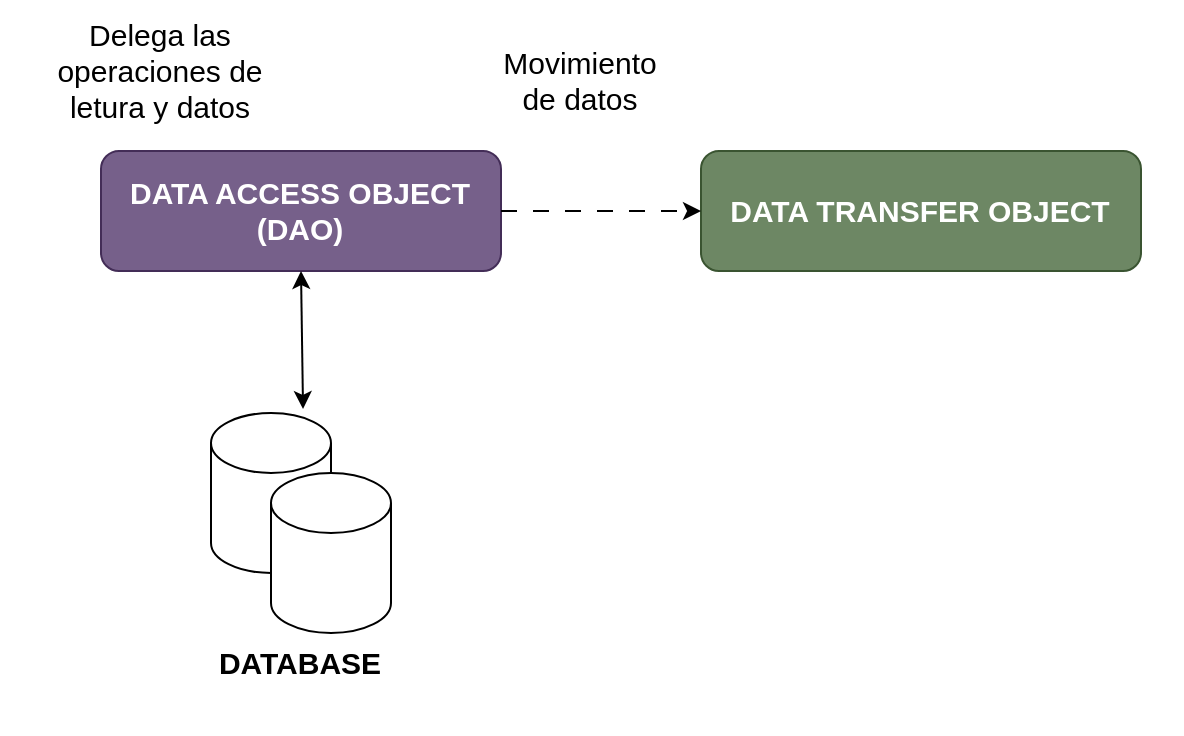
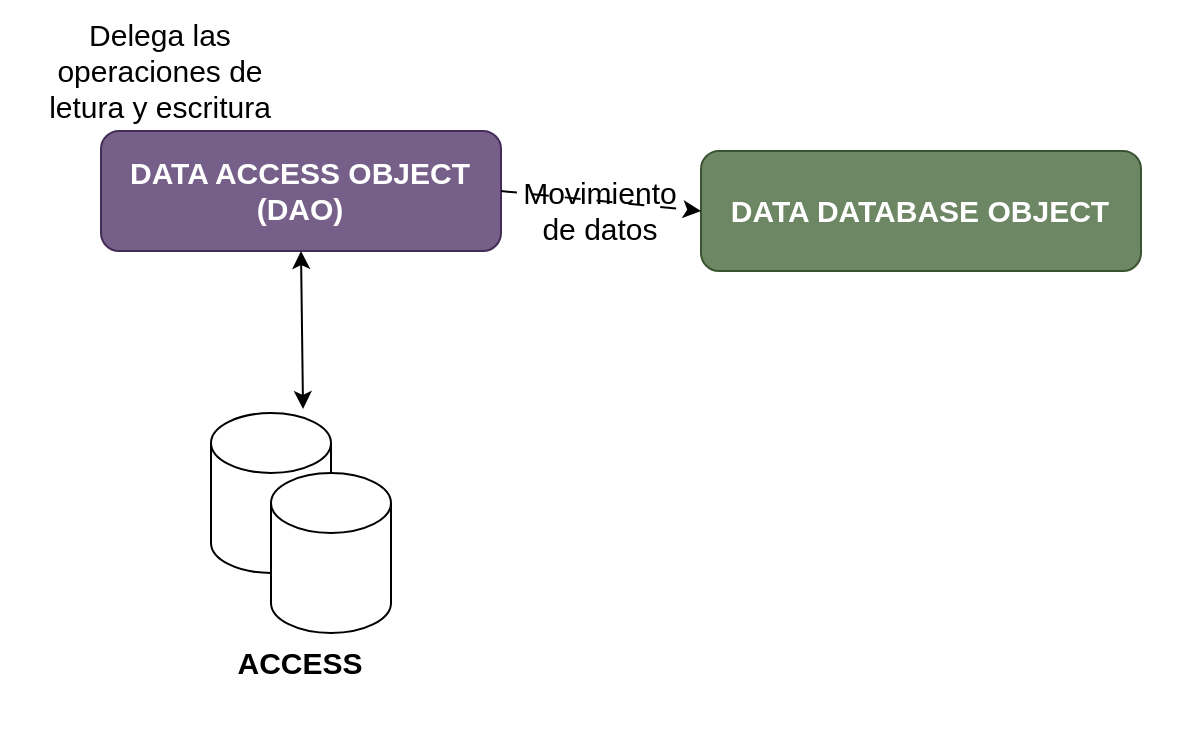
- <mxCell id="10" value="Delega las operaciones de letura y datos" style="text;html=1;strokeColor=none;fillColor=none;align=center;verticalAlign=middle;whiteSpace=wrap;rounded=0;fontSize=15;fontColor=#000000;" vertex="1" parent="1"><mxGeometry x="20" y="20" width="120" height="30" as="geometry" /></mxCell>
+ <mxCell id="10" value="Delega las operaciones de letura y escritura" style="text;html=1;strokeColor=none;fillColor=none;align=center;verticalAlign=middle;whiteSpace=wrap;rounded=0;fontSize=15;fontColor=#000000;" vertex="1" parent="1"><mxGeometry x="20" y="20" width="120" height="30" as="geometry" /></mxCell>
- <mxCell id="11" value="Movimiento de datos" style="text;html=1;strokeColor=none;fillColor=none;align=center;verticalAlign=middle;whiteSpace=wrap;rounded=0;fontSize=15;fontColor=#000000;" vertex="1" parent="1"><mxGeometry x="250" y="25" width="80" height="30" as="geometry" /></mxCell>
+ <mxCell id="11" value="Movimiento de datos" style="text;html=1;strokeColor=none;fillColor=none;align=center;verticalAlign=middle;whiteSpace=wrap;rounded=0;fontSize=15;fontColor=#000000;" vertex="1" parent="1"><mxGeometry x="260" y="90" width="80" height="30" as="geometry" /></mxCell>
- <mxCell id="2" value="&lt;font style=&quot;font-size: 15px;&quot;&gt;&lt;b&gt;DATA ACCESS OBJECT (DAO)&lt;/b&gt;&lt;/font&gt;" style="rounded=1;whiteSpace=wrap;html=1;fillColor=#76608a;fontColor=#ffffff;strokeColor=#432D57;" vertex="1" parent="1"><mxGeometry x="50" y="75" width="200" height="60" as="geometry" /></mxCell>
+ <mxCell id="2" value="&lt;font style=&quot;font-size: 15px;&quot;&gt;&lt;b&gt;DATA ACCESS OBJECT (DAO)&lt;/b&gt;&lt;/font&gt;" style="rounded=1;whiteSpace=wrap;html=1;fillColor=#76608a;fontColor=#ffffff;strokeColor=#432D57;" vertex="1" parent="1"><mxGeometry x="50" y="65" width="200" height="60" as="geometry" /></mxCell>
- <mxCell id="8" value="&lt;font style=&quot;font-size: 15px;&quot;&gt;&lt;b&gt;DATA TRANSFER OBJECT&lt;/b&gt;&lt;/font&gt;" style="rounded=1;whiteSpace=wrap;html=1;fillColor=#6d8764;fontColor=#ffffff;strokeColor=#3A5431;" vertex="1" parent="1"><mxGeometry x="350" y="75" width="220" height="60" as="geometry" /></mxCell>
+ <mxCell id="8" value="&lt;font style=&quot;font-size: 15px;&quot;&gt;&lt;b&gt;DATA DATABASE OBJECT&lt;/b&gt;&lt;/font&gt;" style="rounded=1;whiteSpace=wrap;html=1;fillColor=#6d8764;fontColor=#ffffff;strokeColor=#3A5431;" vertex="1" parent="1"><mxGeometry x="350" y="75" width="220" height="60" as="geometry" /></mxCell>
- <mxCell id="6" value="&lt;font color=&quot;#000000&quot;&gt;&lt;b&gt;DATABASE&lt;/b&gt;&lt;/font&gt;" style="text;html=1;strokeColor=none;fillColor=none;align=center;verticalAlign=middle;whiteSpace=wrap;rounded=0;fontSize=15;fontColor=#FFFFFF;" vertex="1" parent="1"><mxGeometry x="120" y="316" width="60" height="30" as="geometry" /></mxCell>
+ <mxCell id="6" value="&lt;font color=&quot;#000000&quot;&gt;&lt;b&gt;ACCESS&lt;/b&gt;&lt;/font&gt;" style="text;html=1;strokeColor=none;fillColor=none;align=center;verticalAlign=middle;whiteSpace=wrap;rounded=0;fontSize=15;fontColor=#FFFFFF;" vertex="1" parent="1"><mxGeometry x="120" y="316" width="60" height="30" as="geometry" /></mxCell>
